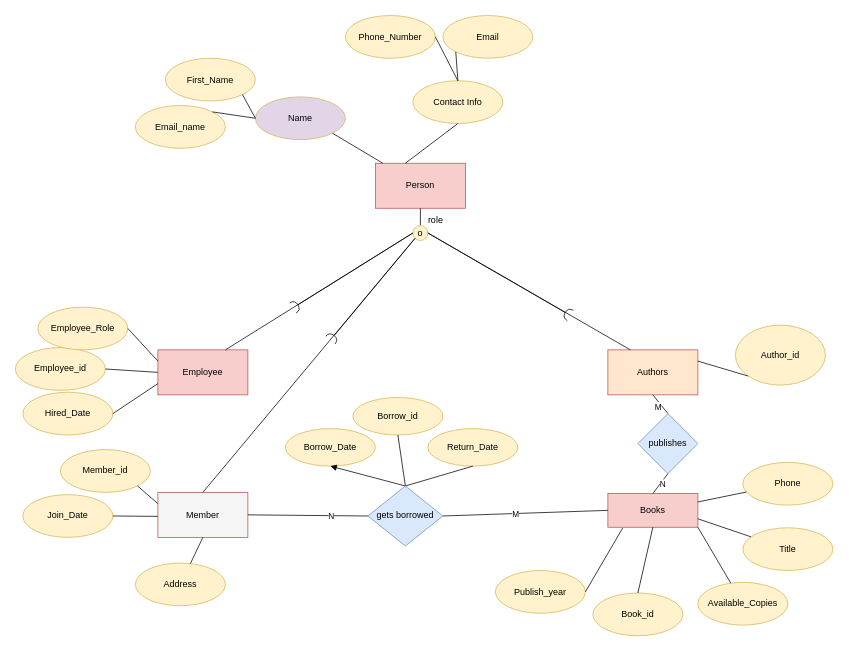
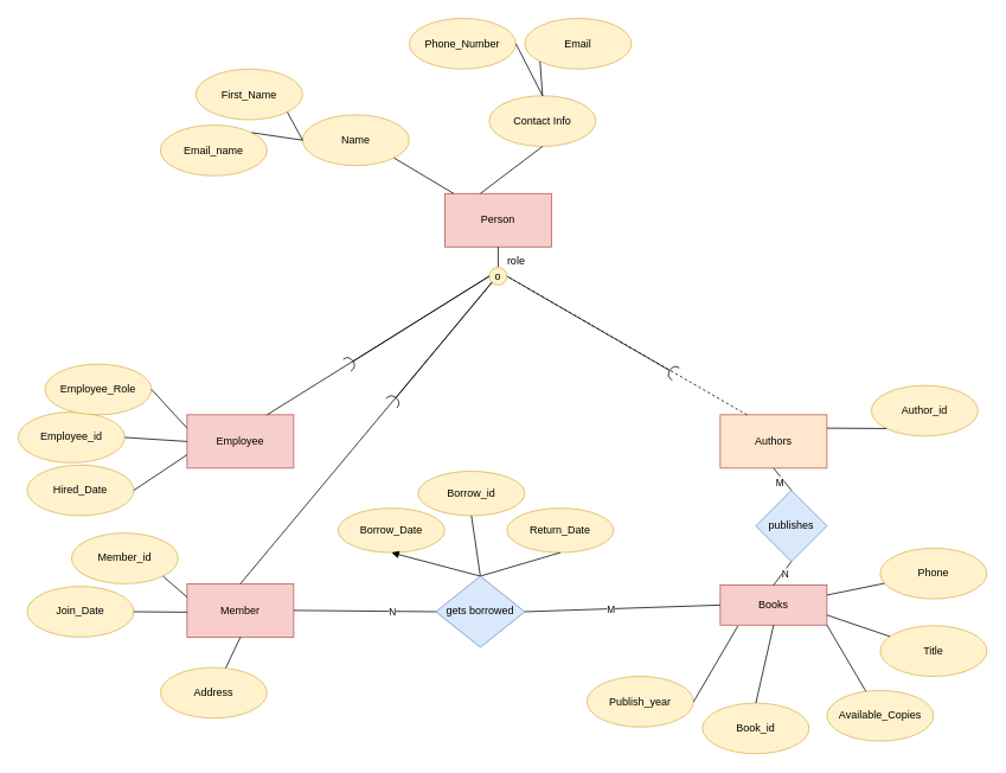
- <mxCell id="43" value="Name" style="ellipse;whiteSpace=wrap;html=1;fillColor=#e1d5e7;strokeColor=#d6b656;" parent="1" vertex="1"><mxGeometry x="340" y="128.5" width="120" height="57" as="geometry" /></mxCell>
+ <mxCell id="43" value="Name" style="ellipse;whiteSpace=wrap;html=1;fillColor=#fff2cc;strokeColor=#d6b656;" parent="1" vertex="1"><mxGeometry x="340" y="128.5" width="120" height="57" as="geometry" /></mxCell>
- <mxCell id="66" value="" style="endArrow=none;html=1;rounded=0;entryX=1;entryY=0.5;entryDx=0;entryDy=0;exitX=0.25;exitY=0;exitDx=0;exitDy=0;" parent="1" source="7" target="6" edge="1"><mxGeometry width="50" height="50" relative="1" as="geometry"><mxPoint x="690" y="500" as="sourcePoint" /><mxPoint x="740" y="450" as="targetPoint" /></mxGeometry></mxCell>
+ <mxCell id="66" value="" style="endArrow=none;html=1;rounded=0;entryX=1;entryY=0.5;entryDx=0;entryDy=0;exitX=0.25;exitY=0;exitDx=0;exitDy=0;dashed=1;" parent="1" source="7" target="6" edge="1"><mxGeometry width="50" height="50" relative="1" as="geometry"><mxPoint x="690" y="500" as="sourcePoint" /><mxPoint x="740" y="450" as="targetPoint" /></mxGeometry></mxCell>
- <mxCell id="37" value="Author_id" style="ellipse;whiteSpace=wrap;html=1;fillColor=#fff2cc;strokeColor=#d6b656;" parent="1" vertex="1"><mxGeometry x="980" y="432.82" width="120" height="80" as="geometry" /></mxCell>
+ <mxCell id="37" value="Author_id" style="ellipse;whiteSpace=wrap;html=1;fillColor=#fff2cc;strokeColor=#d6b656;" parent="1" vertex="1"><mxGeometry x="980" y="432.82" width="120" height="57" as="geometry" /></mxCell>
- <mxCell id="9" value="Member" style="rounded=0;whiteSpace=wrap;html=1;fillColor=#f5f5f5;strokeColor=#b85450;" parent="1" vertex="1"><mxGeometry x="210" y="655.82" width="120" height="60" as="geometry" /></mxCell>
+ <mxCell id="9" value="Member" style="rounded=0;whiteSpace=wrap;html=1;fillColor=#f8cecc;strokeColor=#b85450;" parent="1" vertex="1"><mxGeometry x="210" y="655.82" width="120" height="60" as="geometry" /></mxCell>
